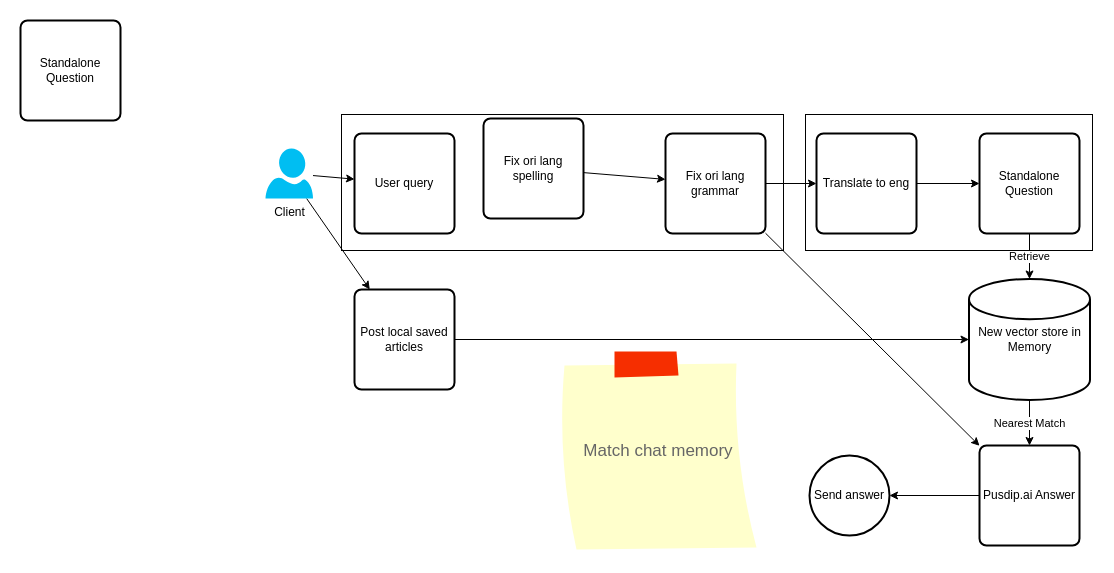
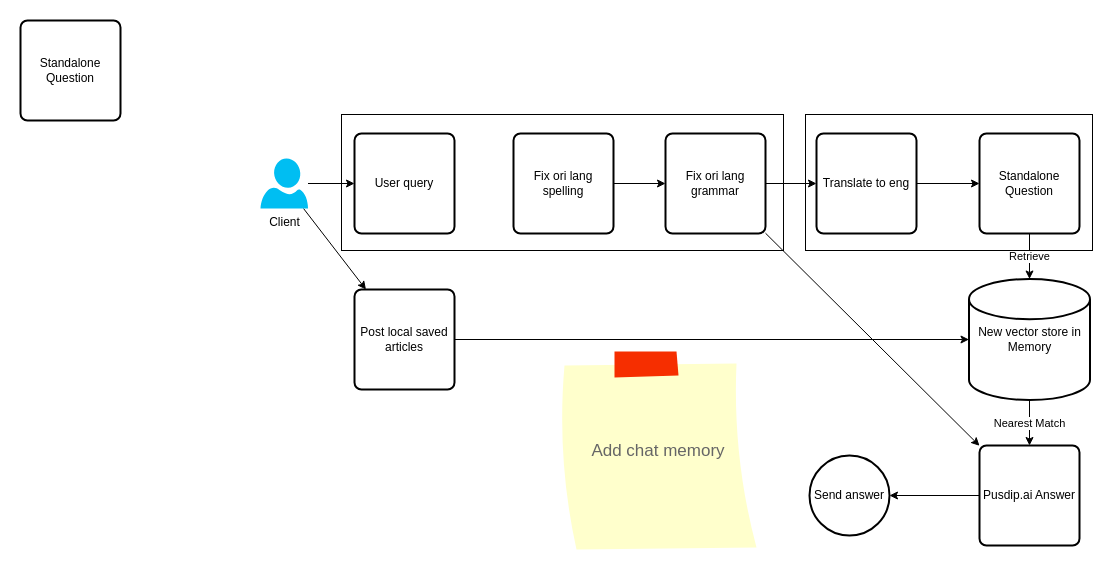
- <mxCell id="12" value="Fix ori lang spelling" style="rounded=1;whiteSpace=wrap;html=1;absoluteArcSize=1;arcSize=14;strokeWidth=2;" parent="1" vertex="1"><mxGeometry x="483" y="118" width="100" height="100" as="geometry" /></mxCell>
+ <mxCell id="12" value="Fix ori lang spelling" style="rounded=1;whiteSpace=wrap;html=1;absoluteArcSize=1;arcSize=14;strokeWidth=2;" parent="1" vertex="1"><mxGeometry x="513" y="133" width="100" height="100" as="geometry" /></mxCell>
- <mxCell id="4" value="Client" style="verticalLabelPosition=bottom;html=1;verticalAlign=top;align=center;strokeColor=none;fillColor=#00BEF2;shape=mxgraph.azure.user;" parent="1" vertex="1"><mxGeometry x="265" y="148" width="47.5" height="50" as="geometry" /></mxCell>
+ <mxCell id="4" value="Client" style="verticalLabelPosition=bottom;html=1;verticalAlign=top;align=center;strokeColor=none;fillColor=#00BEF2;shape=mxgraph.azure.user;" parent="1" vertex="1"><mxGeometry x="260" y="158" width="47.5" height="50" as="geometry" /></mxCell>
- <mxCell id="23" value="Match chat memory" style="strokeWidth=1;shadow=0;dashed=0;align=center;html=1;shape=mxgraph.mockup.text.stickyNote2;fontColor=#666666;mainText=;fontSize=17;whiteSpace=wrap;fillColor=#ffffcc;strokeColor=#F62E00;" parent="1" vertex="1"><mxGeometry x="558" y="351" width="200" height="200" as="geometry" /></mxCell>
+ <mxCell id="23" value="Add chat memory" style="strokeWidth=1;shadow=0;dashed=0;align=center;html=1;shape=mxgraph.mockup.text.stickyNote2;fontColor=#666666;mainText=;fontSize=17;whiteSpace=wrap;fillColor=#ffffcc;strokeColor=#F62E00;" parent="1" vertex="1"><mxGeometry x="558" y="351" width="200" height="200" as="geometry" /></mxCell>
